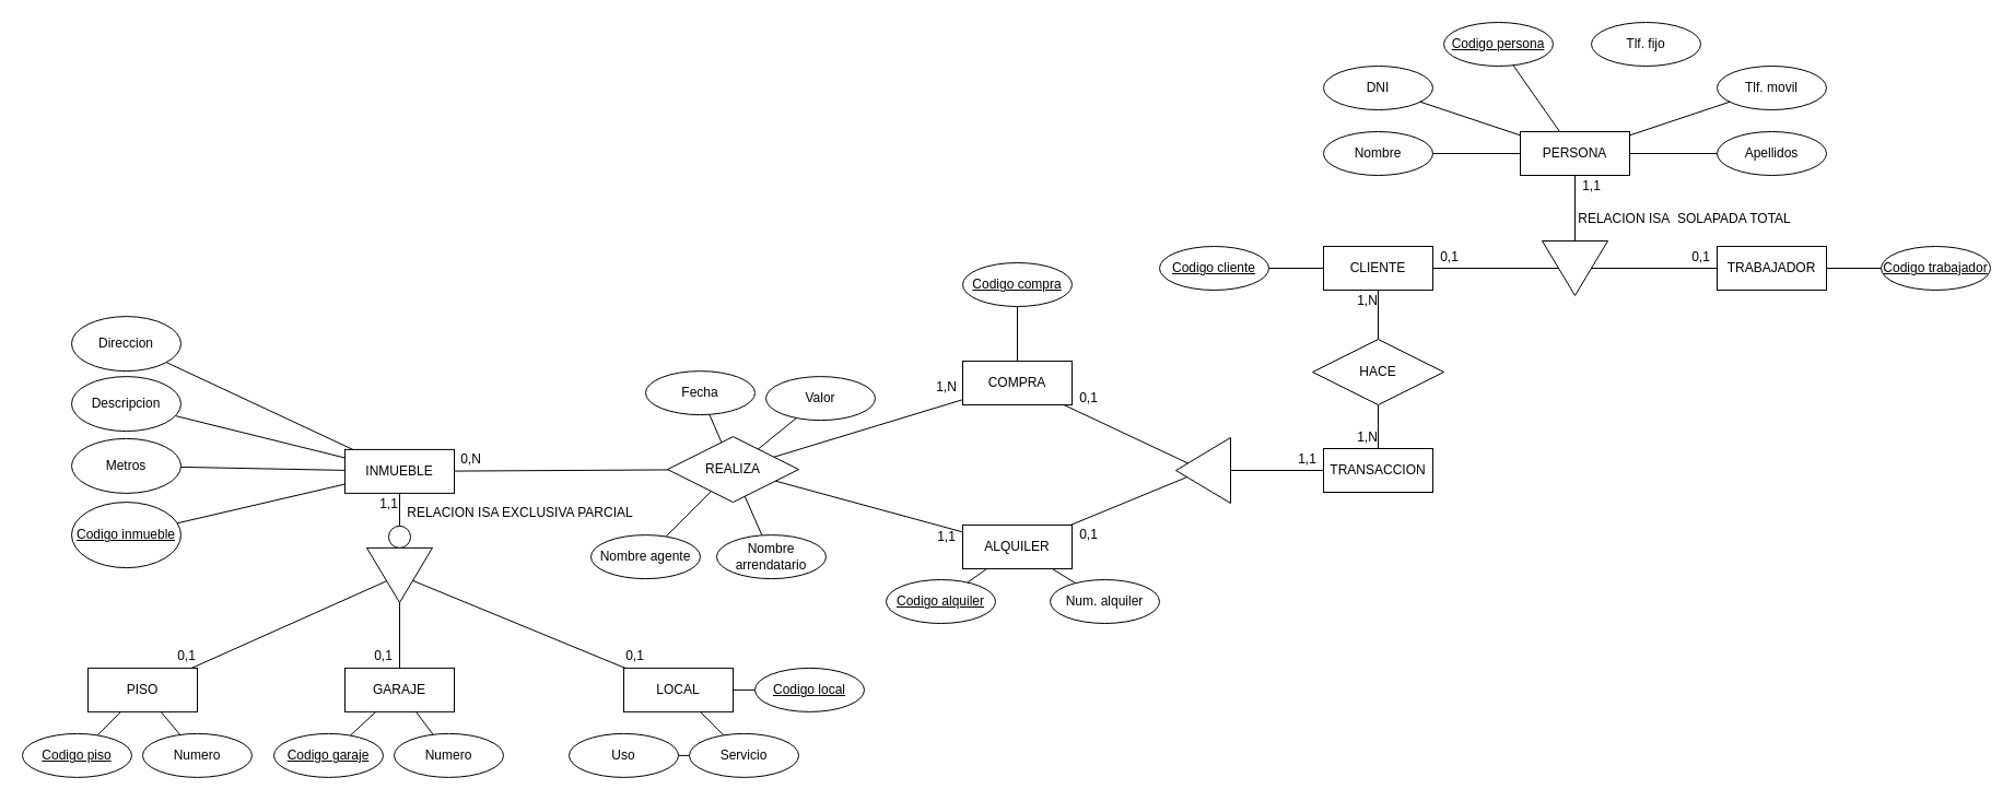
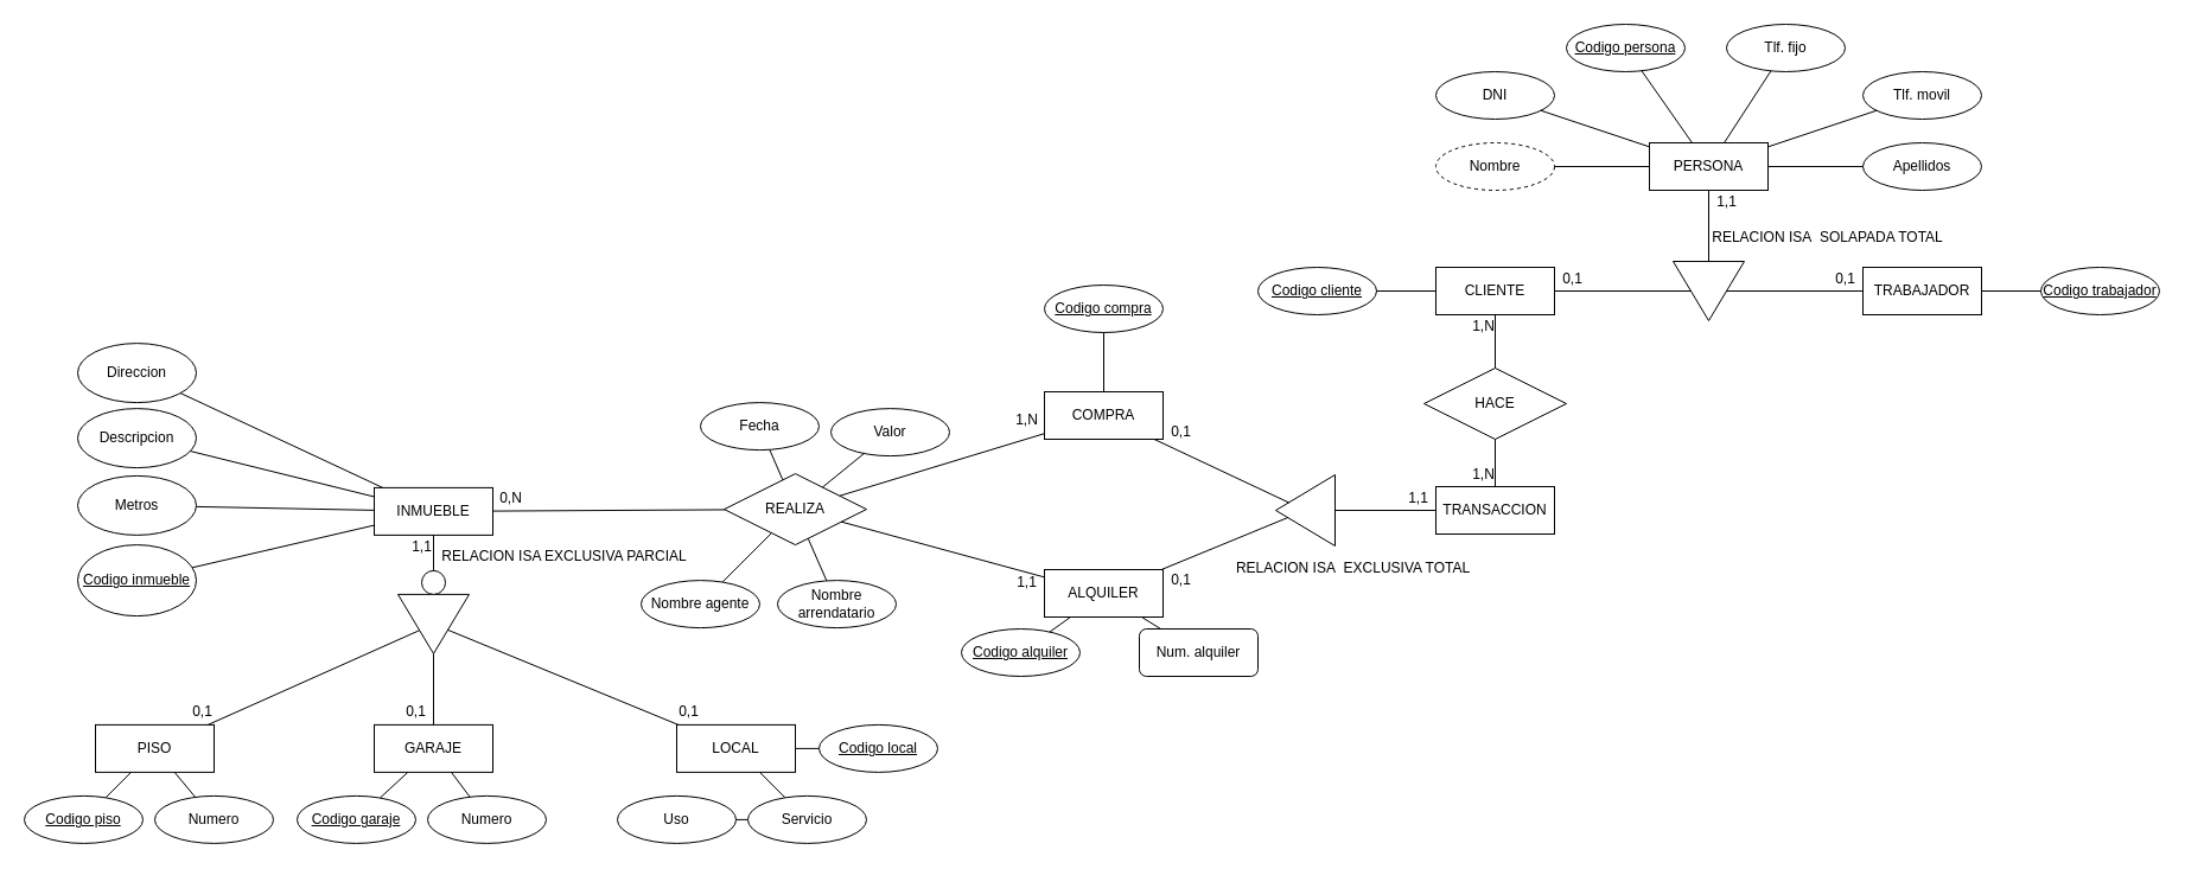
+ <mxCell id="32" value="" style="endArrow=none;html=1;rounded=0;" parent="1" source="6" target="3" edge="1"><mxGeometry relative="1" as="geometry"><mxPoint x="1310" y="120" as="sourcePoint" /><mxPoint x="1470" y="120" as="targetPoint" /></mxGeometry></mxCell>
- <mxCell id="8" value="Nombre" style="ellipse;whiteSpace=wrap;html=1;align=center;" parent="1" vertex="1"><mxGeometry x="1210" y="120" width="100" height="40" as="geometry" /></mxCell>
+ <mxCell id="8" value="Nombre" style="ellipse;whiteSpace=wrap;html=1;align=center;dashed=1;" parent="1" vertex="1"><mxGeometry x="1210" y="120" width="100" height="40" as="geometry" /></mxCell>
+ <mxCell id="84" value="RELACION ISA&amp;nbsp; EXCLUSIVA TOTAL" style="text;html=1;align=center;verticalAlign=middle;resizable=0;points=[];autosize=1;strokeColor=none;fillColor=none;" parent="1" vertex="1"><mxGeometry x="1040" y="469.1" width="200" height="20" as="geometry" /></mxCell>
- <mxCell id="65" value="Num. alquiler" style="ellipse;whiteSpace=wrap;html=1;align=center;" parent="1" vertex="1"><mxGeometry x="960" y="530" width="100" height="40" as="geometry" /></mxCell>
+ <mxCell id="65" value="Num. alquiler" style="whiteSpace=wrap;html=1;align=center;rounded=1;" parent="1" vertex="1"><mxGeometry x="960" y="530" width="100" height="40" as="geometry" /></mxCell>
